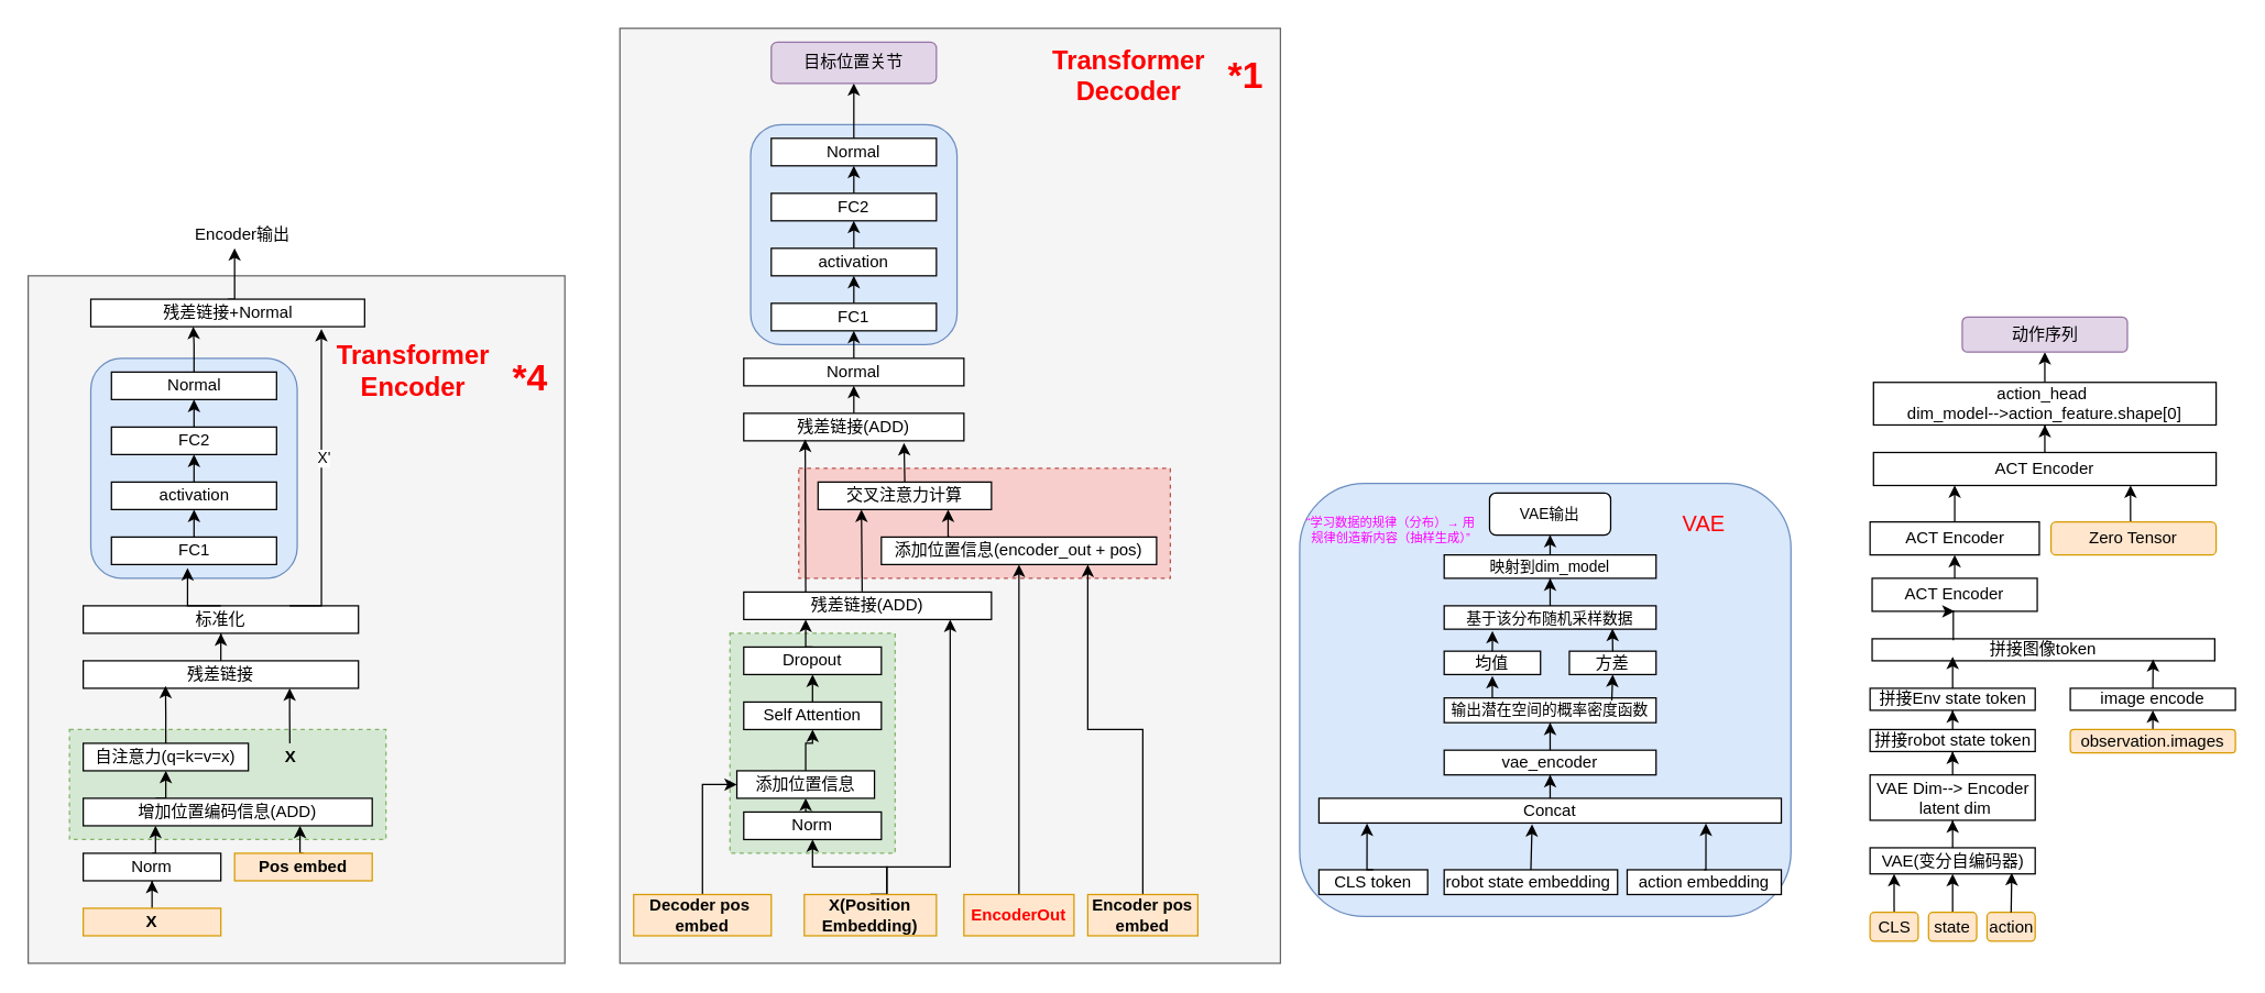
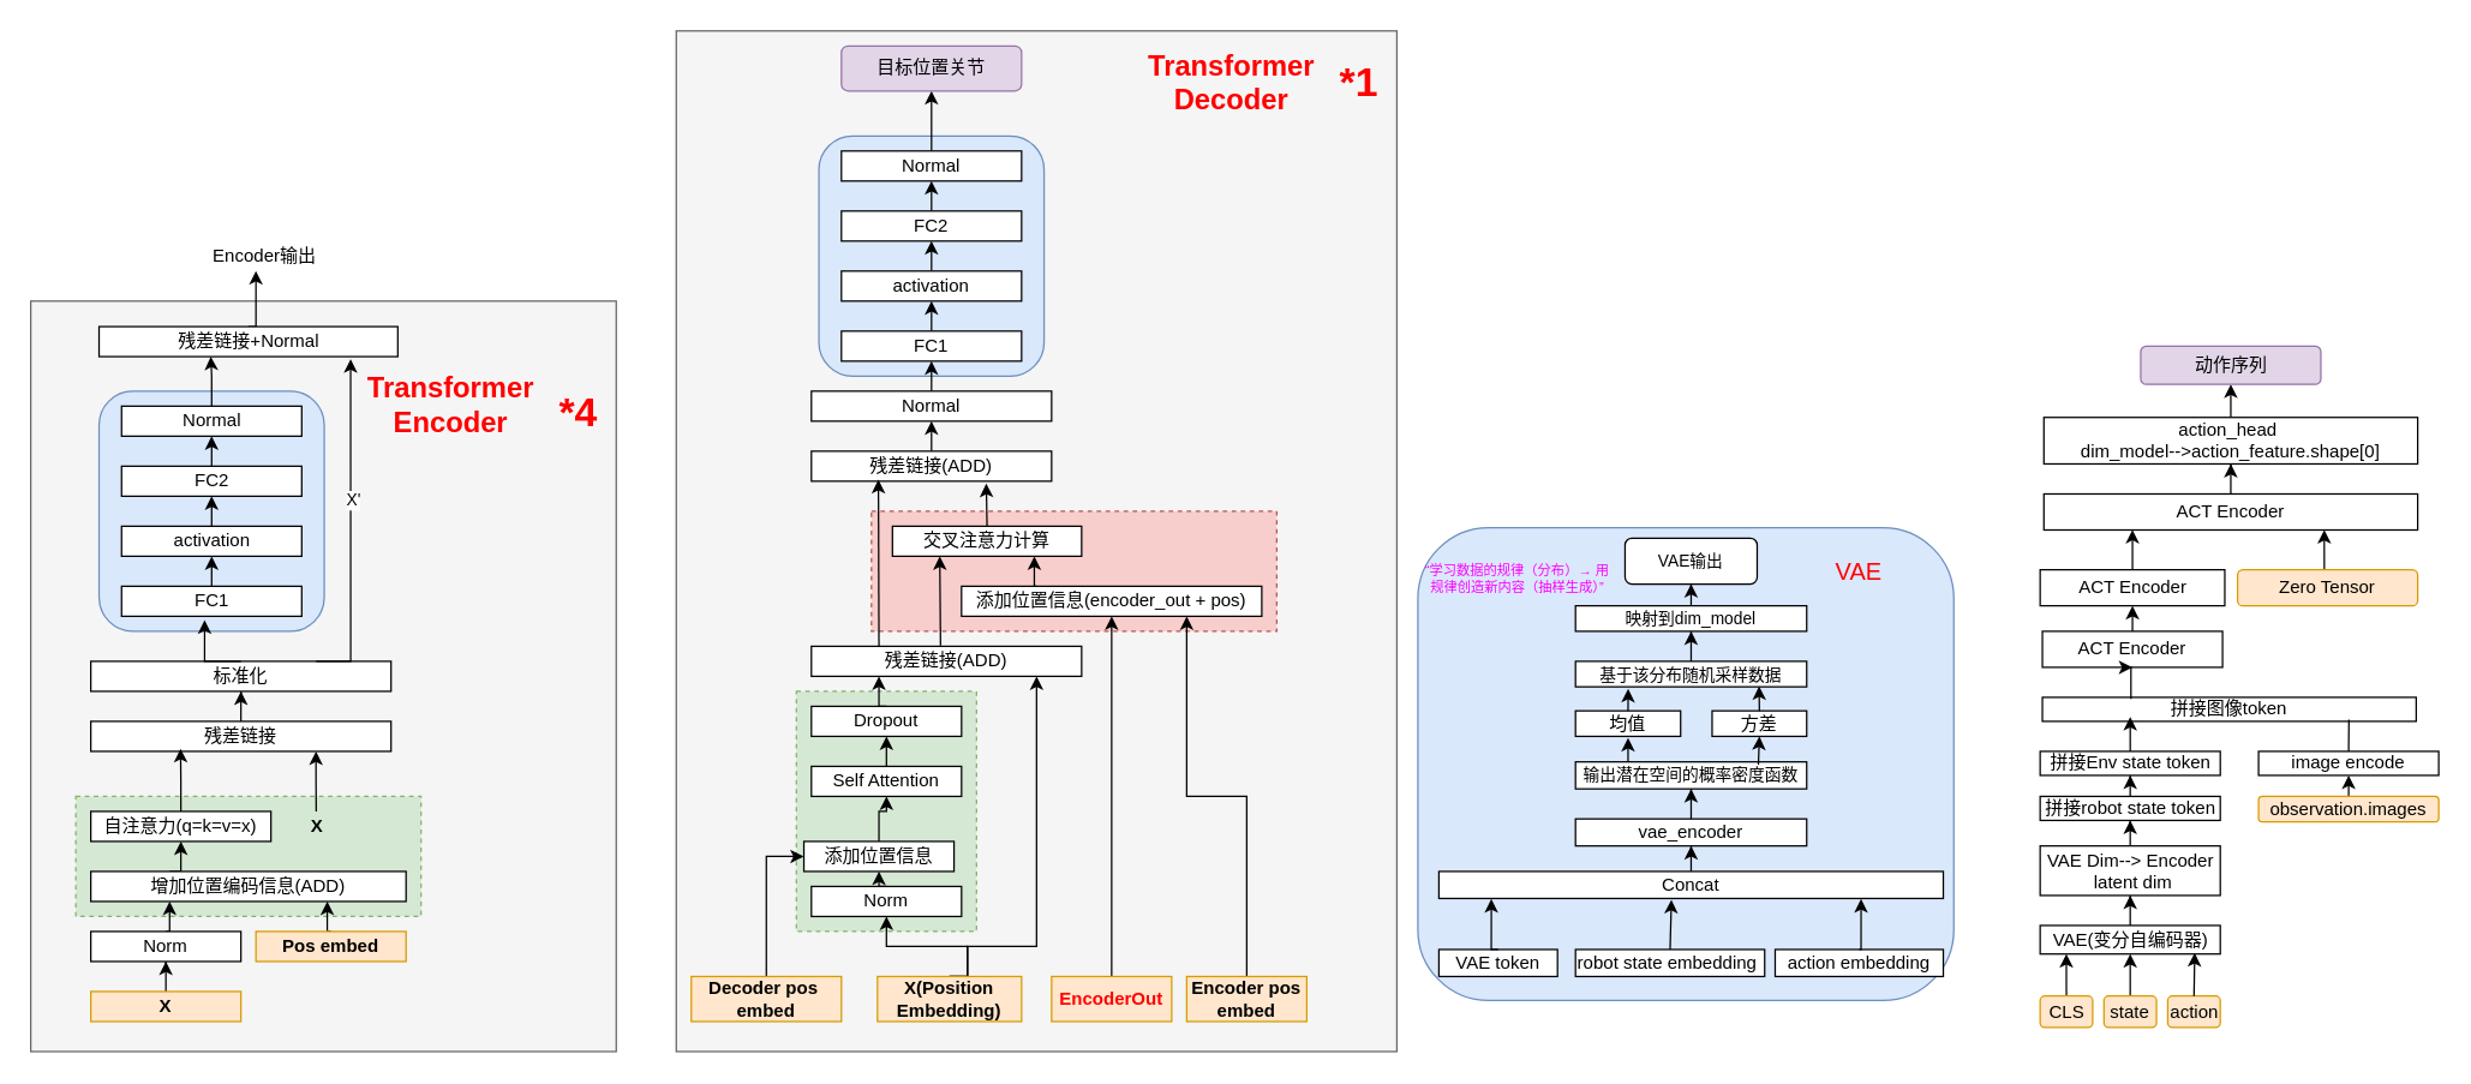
- <mxCell id="110" style="edgeStyle=orthogonalEdgeStyle;rounded=0;orthogonalLoop=1;jettySize=auto;html=1;exitX=0.5;exitY=0;exitDx=0;exitDy=0;entryX=0.82;entryY=0.931;entryDx=0;entryDy=0;entryPerimeter=0;" edge="1" parent="1" source="109" target="89"><mxGeometry relative="1" as="geometry" /></mxCell>
+ <mxCell id="110" style="edgeStyle=orthogonalEdgeStyle;rounded=0;orthogonalLoop=1;jettySize=auto;html=1;exitX=0.5;exitY=0;exitDx=0;exitDy=0;entryX=0.82;entryY=0.931;entryDx=0;entryDy=0;entryPerimeter=0;endArrow=none;" edge="1" parent="1" source="109" target="89"><mxGeometry relative="1" as="geometry" /></mxCell>
- <mxCell id="111" value="CLS token" style="rounded=0;whiteSpace=wrap;html=1;" vertex="1" parent="1"><mxGeometry x="958" y="632" width="79" height="18" as="geometry" /></mxCell>
+ <mxCell id="111" value="VAE token" style="rounded=0;whiteSpace=wrap;html=1;" vertex="1" parent="1"><mxGeometry x="958" y="632" width="79" height="18" as="geometry" /></mxCell>
